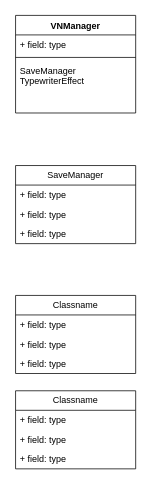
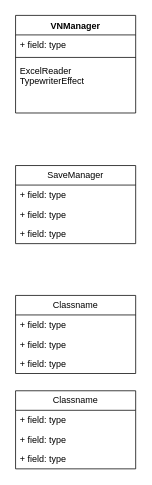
- <mxCell id="5" value="SaveManager&lt;div&gt;TypewriterEffect&lt;/div&gt;" style="text;strokeColor=none;fillColor=none;align=left;verticalAlign=top;spacingLeft=4;spacingRight=4;overflow=hidden;rotatable=0;points=[[0,0.5],[1,0.5]];portConstraint=eastwest;whiteSpace=wrap;html=1;" parent="2" vertex="1"><mxGeometry y="60" width="160" height="70" as="geometry" /></mxCell>
+ <mxCell id="5" value="ExcelReader&lt;div&gt;TypewriterEffect&lt;/div&gt;" style="text;strokeColor=none;fillColor=none;align=left;verticalAlign=top;spacingLeft=4;spacingRight=4;overflow=hidden;rotatable=0;points=[[0,0.5],[1,0.5]];portConstraint=eastwest;whiteSpace=wrap;html=1;" parent="2" vertex="1"><mxGeometry y="60" width="160" height="70" as="geometry" /></mxCell>
